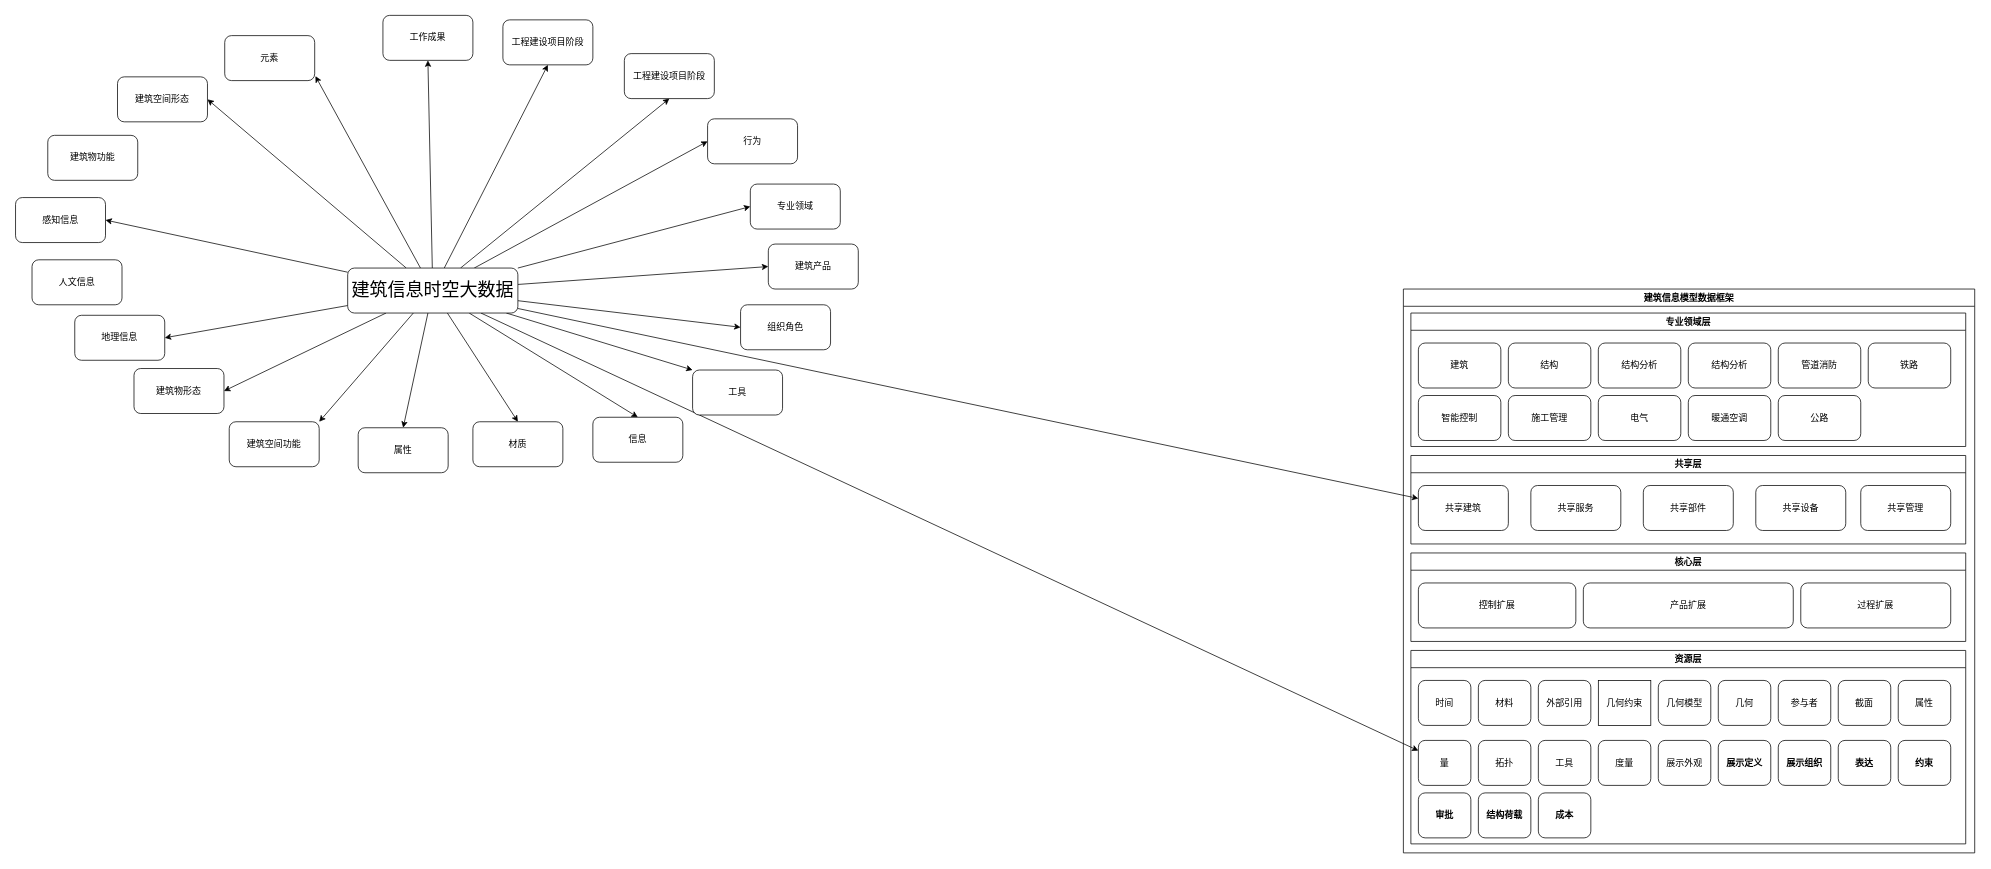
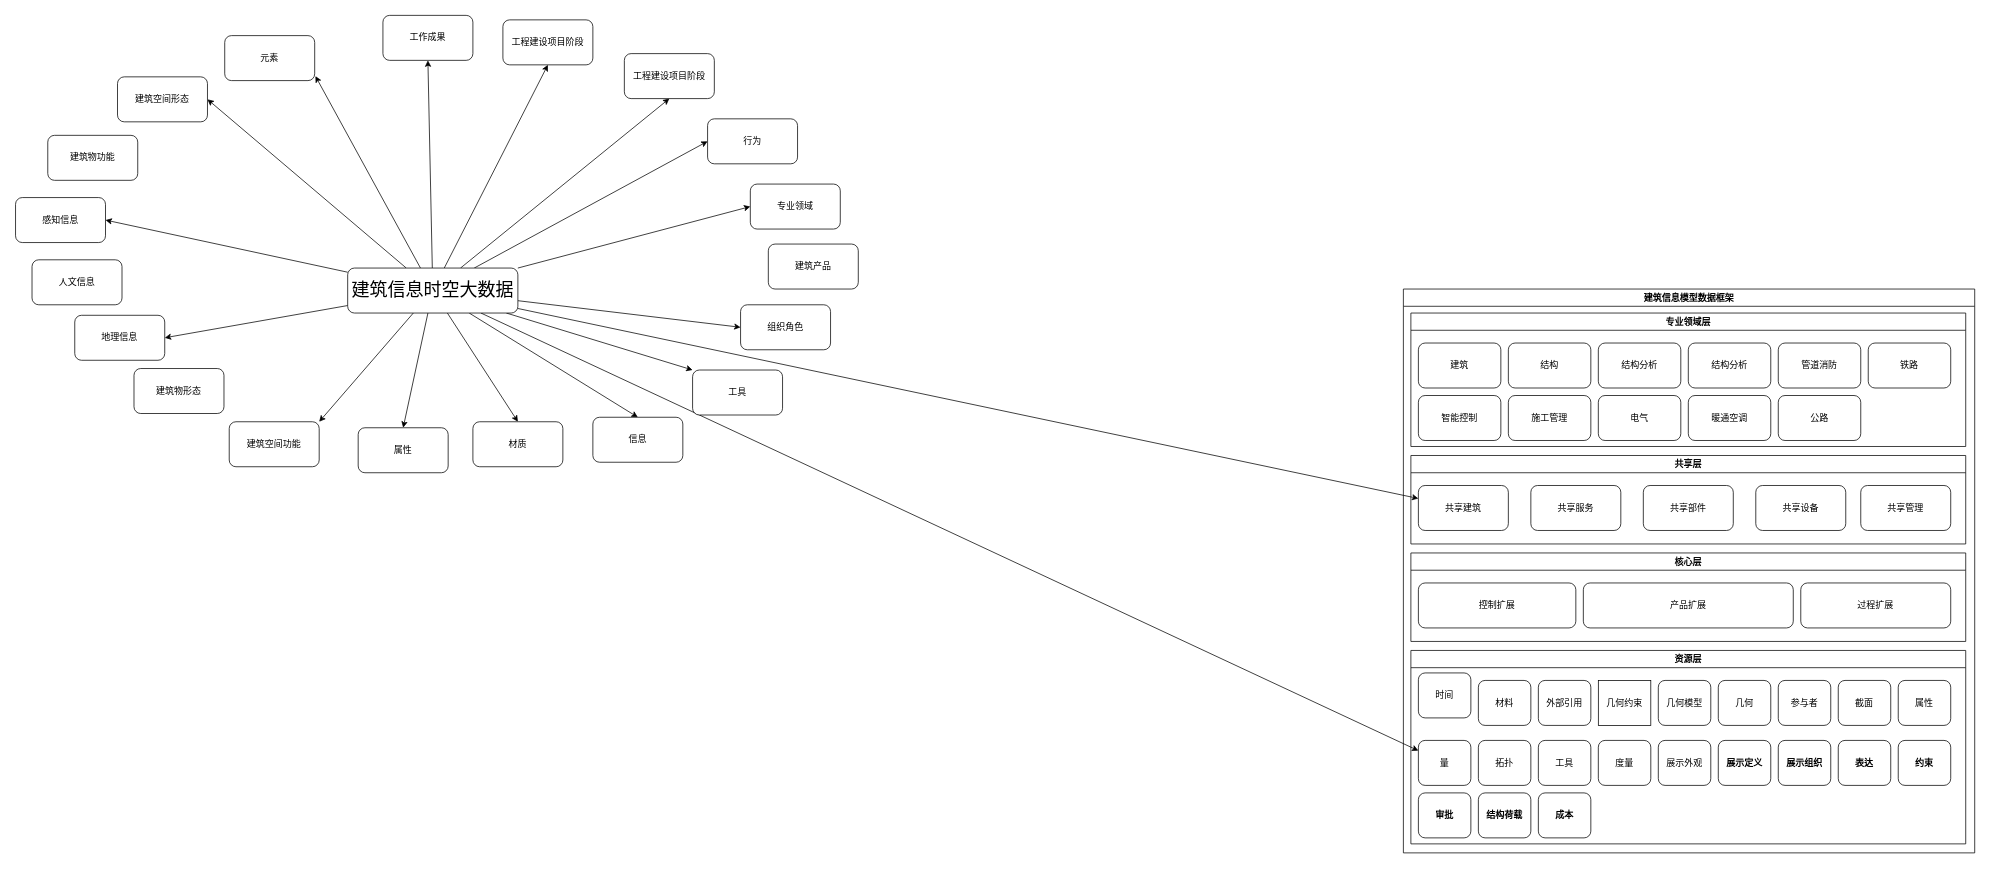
- <mxCell id="9" style="edgeStyle=none;rounded=0;orthogonalLoop=1;jettySize=auto;html=1;entryX=0;entryY=0.5;entryDx=0;entryDy=0;labelBackgroundColor=default;fontSize=24;fontColor=default;strokeColor=default;" parent="1" source="21" target="32" edge="1"><mxGeometry relative="1" as="geometry" /></mxCell>
- <mxCell id="16" style="edgeStyle=none;rounded=0;orthogonalLoop=1;jettySize=auto;html=1;entryX=1;entryY=0.5;entryDx=0;entryDy=0;labelBackgroundColor=default;fontSize=24;fontColor=default;strokeColor=default;" parent="1" source="21" target="23" edge="1"><mxGeometry relative="1" as="geometry" /></mxCell>
- <mxCell id="65" value="时间" style="rounded=1;whiteSpace=wrap;html=1;" vertex="1" parent="64"><mxGeometry x="10" y="40" width="70" height="60" as="geometry" /></mxCell>
+ <mxCell id="65" value="时间" style="rounded=1;whiteSpace=wrap;html=1;" vertex="1" parent="64"><mxGeometry x="10" y="30" width="70" height="60" as="geometry" /></mxCell>
